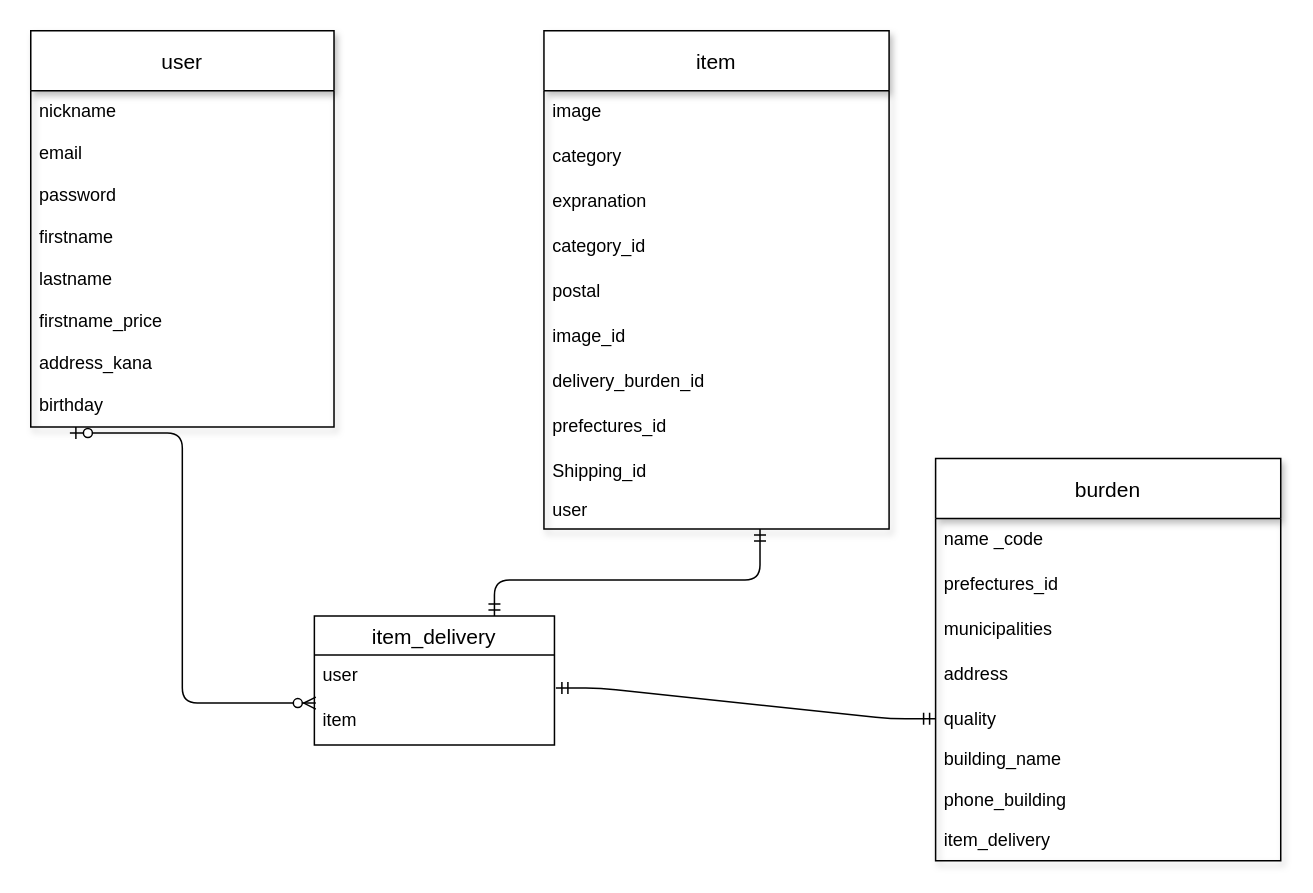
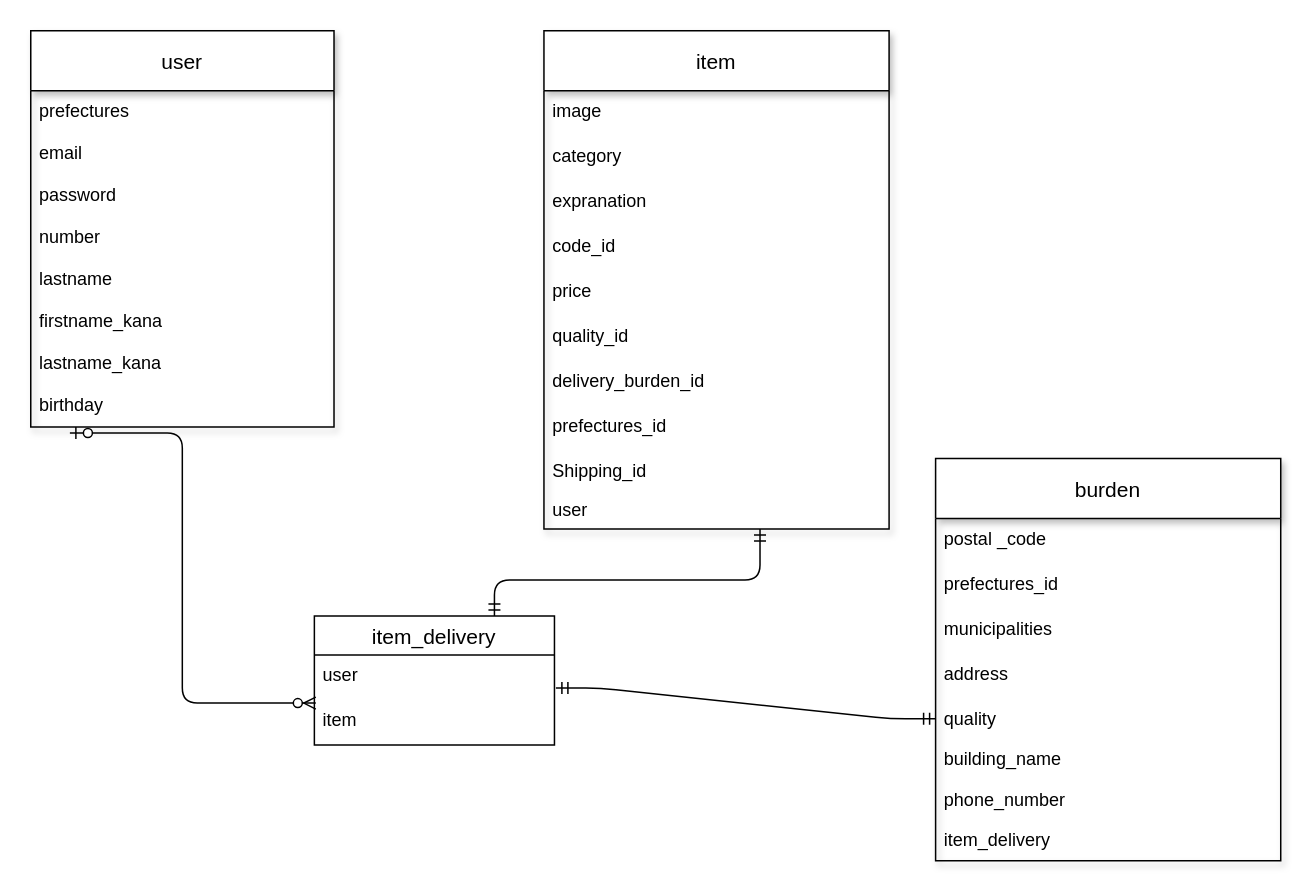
- <mxCell id="26" value="nickname" style="text;strokeColor=none;fillColor=none;spacingLeft=4;spacingRight=4;overflow=hidden;rotatable=0;points=[[0,0.5],[1,0.5]];portConstraint=eastwest;fontSize=12;" parent="25" vertex="1"><mxGeometry y="40" width="202.09" height="27.947" as="geometry" /></mxCell>
+ <mxCell id="26" value="prefectures" style="text;strokeColor=none;fillColor=none;spacingLeft=4;spacingRight=4;overflow=hidden;rotatable=0;points=[[0,0.5],[1,0.5]];portConstraint=eastwest;fontSize=12;" parent="25" vertex="1"><mxGeometry y="40" width="202.09" height="27.947" as="geometry" /></mxCell>
- <mxCell id="29" value="firstname" style="text;strokeColor=none;fillColor=none;spacingLeft=4;spacingRight=4;overflow=hidden;rotatable=0;points=[[0,0.5],[1,0.5]];portConstraint=eastwest;fontSize=12;" parent="25" vertex="1"><mxGeometry y="123.842" width="202.09" height="27.947" as="geometry" /></mxCell>
+ <mxCell id="29" value="number" style="text;strokeColor=none;fillColor=none;spacingLeft=4;spacingRight=4;overflow=hidden;rotatable=0;points=[[0,0.5],[1,0.5]];portConstraint=eastwest;fontSize=12;" parent="25" vertex="1"><mxGeometry y="123.842" width="202.09" height="27.947" as="geometry" /></mxCell>
- <mxCell id="6" value="category_id" style="text;strokeColor=none;fillColor=none;spacingLeft=4;spacingRight=4;overflow=hidden;rotatable=0;points=[[0,0.5],[1,0.5]];portConstraint=eastwest;fontSize=12;" parent="2" vertex="1"><mxGeometry y="130" width="230" height="30" as="geometry" /></mxCell>
+ <mxCell id="6" value="code_id" style="text;strokeColor=none;fillColor=none;spacingLeft=4;spacingRight=4;overflow=hidden;rotatable=0;points=[[0,0.5],[1,0.5]];portConstraint=eastwest;fontSize=12;" parent="2" vertex="1"><mxGeometry y="130" width="230" height="30" as="geometry" /></mxCell>
- <mxCell id="7" value="postal" style="text;strokeColor=none;fillColor=none;spacingLeft=4;spacingRight=4;overflow=hidden;rotatable=0;points=[[0,0.5],[1,0.5]];portConstraint=eastwest;fontSize=12;" parent="2" vertex="1"><mxGeometry y="160" width="230" height="30" as="geometry" /></mxCell>
+ <mxCell id="7" value="price" style="text;strokeColor=none;fillColor=none;spacingLeft=4;spacingRight=4;overflow=hidden;rotatable=0;points=[[0,0.5],[1,0.5]];portConstraint=eastwest;fontSize=12;" parent="2" vertex="1"><mxGeometry y="160" width="230" height="30" as="geometry" /></mxCell>
- <mxCell id="31" value="firstname_price" style="text;strokeColor=none;fillColor=none;spacingLeft=4;spacingRight=4;overflow=hidden;rotatable=0;points=[[0,0.5],[1,0.5]];portConstraint=eastwest;fontSize=12;" parent="25" vertex="1"><mxGeometry y="179.737" width="202.09" height="27.947" as="geometry" /></mxCell>
+ <mxCell id="31" value="firstname_kana" style="text;strokeColor=none;fillColor=none;spacingLeft=4;spacingRight=4;overflow=hidden;rotatable=0;points=[[0,0.5],[1,0.5]];portConstraint=eastwest;fontSize=12;" parent="25" vertex="1"><mxGeometry y="179.737" width="202.09" height="27.947" as="geometry" /></mxCell>
- <mxCell id="8" value="image_id" style="text;strokeColor=none;fillColor=none;spacingLeft=4;spacingRight=4;overflow=hidden;rotatable=0;points=[[0,0.5],[1,0.5]];portConstraint=eastwest;fontSize=12;" parent="2" vertex="1"><mxGeometry y="190" width="230" height="30" as="geometry" /></mxCell>
+ <mxCell id="8" value="quality_id" style="text;strokeColor=none;fillColor=none;spacingLeft=4;spacingRight=4;overflow=hidden;rotatable=0;points=[[0,0.5],[1,0.5]];portConstraint=eastwest;fontSize=12;" parent="2" vertex="1"><mxGeometry y="190" width="230" height="30" as="geometry" /></mxCell>
- <mxCell id="32" value="address_kana" style="text;strokeColor=none;fillColor=none;spacingLeft=4;spacingRight=4;overflow=hidden;rotatable=0;points=[[0,0.5],[1,0.5]];portConstraint=eastwest;fontSize=12;" parent="25" vertex="1"><mxGeometry y="207.684" width="202.09" height="27.947" as="geometry" /></mxCell>
+ <mxCell id="32" value="lastname_kana" style="text;strokeColor=none;fillColor=none;spacingLeft=4;spacingRight=4;overflow=hidden;rotatable=0;points=[[0,0.5],[1,0.5]];portConstraint=eastwest;fontSize=12;" parent="25" vertex="1"><mxGeometry y="207.684" width="202.09" height="27.947" as="geometry" /></mxCell>
- <mxCell id="14" value="name _code&#10;" style="text;strokeColor=none;fillColor=none;spacingLeft=4;spacingRight=4;overflow=hidden;rotatable=0;points=[[0,0.5],[1,0.5]];portConstraint=eastwest;fontSize=12;" parent="13" vertex="1"><mxGeometry y="40" width="230" height="30" as="geometry" /></mxCell>
+ <mxCell id="14" value="postal _code&#10;" style="text;strokeColor=none;fillColor=none;spacingLeft=4;spacingRight=4;overflow=hidden;rotatable=0;points=[[0,0.5],[1,0.5]];portConstraint=eastwest;fontSize=12;" parent="13" vertex="1"><mxGeometry y="40" width="230" height="30" as="geometry" /></mxCell>
- <mxCell id="20" value="phone_building" style="text;strokeColor=none;fillColor=none;spacingLeft=4;spacingRight=4;overflow=hidden;rotatable=0;points=[[0,0.5],[1,0.5]];portConstraint=eastwest;fontSize=12;" parent="13" vertex="1"><mxGeometry y="214" width="230" height="27" as="geometry" /></mxCell>
+ <mxCell id="20" value="phone_number" style="text;strokeColor=none;fillColor=none;spacingLeft=4;spacingRight=4;overflow=hidden;rotatable=0;points=[[0,0.5],[1,0.5]];portConstraint=eastwest;fontSize=12;" parent="13" vertex="1"><mxGeometry y="214" width="230" height="27" as="geometry" /></mxCell>
